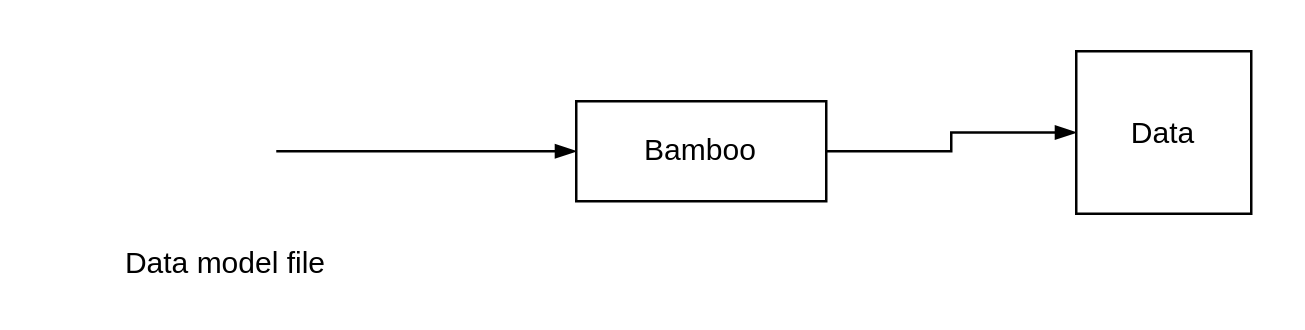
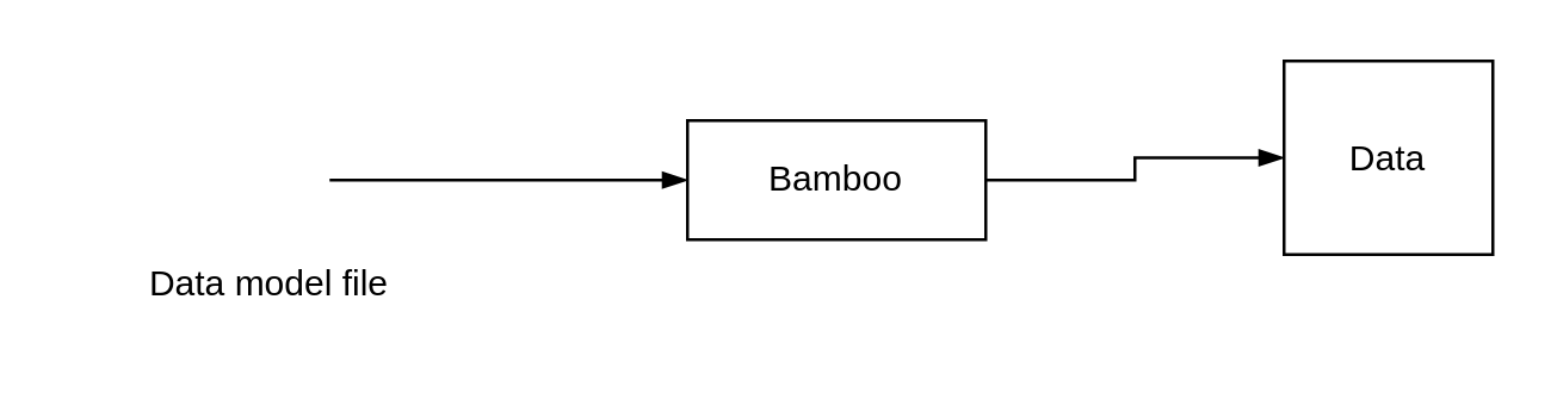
- <mxCell id="6" value="Data model file" style="text;html=1;align=center;verticalAlign=middle;whiteSpace=wrap;rounded=0;" vertex="1" parent="1"><mxGeometry x="20" y="90" width="140" height="30" as="geometry" /></mxCell>
+ <mxCell id="6" value="Data model file" style="text;html=1;align=center;verticalAlign=middle;whiteSpace=wrap;rounded=0;" vertex="1" parent="1"><mxGeometry x="20" y="80" width="140" height="30" as="geometry" /></mxCell>
